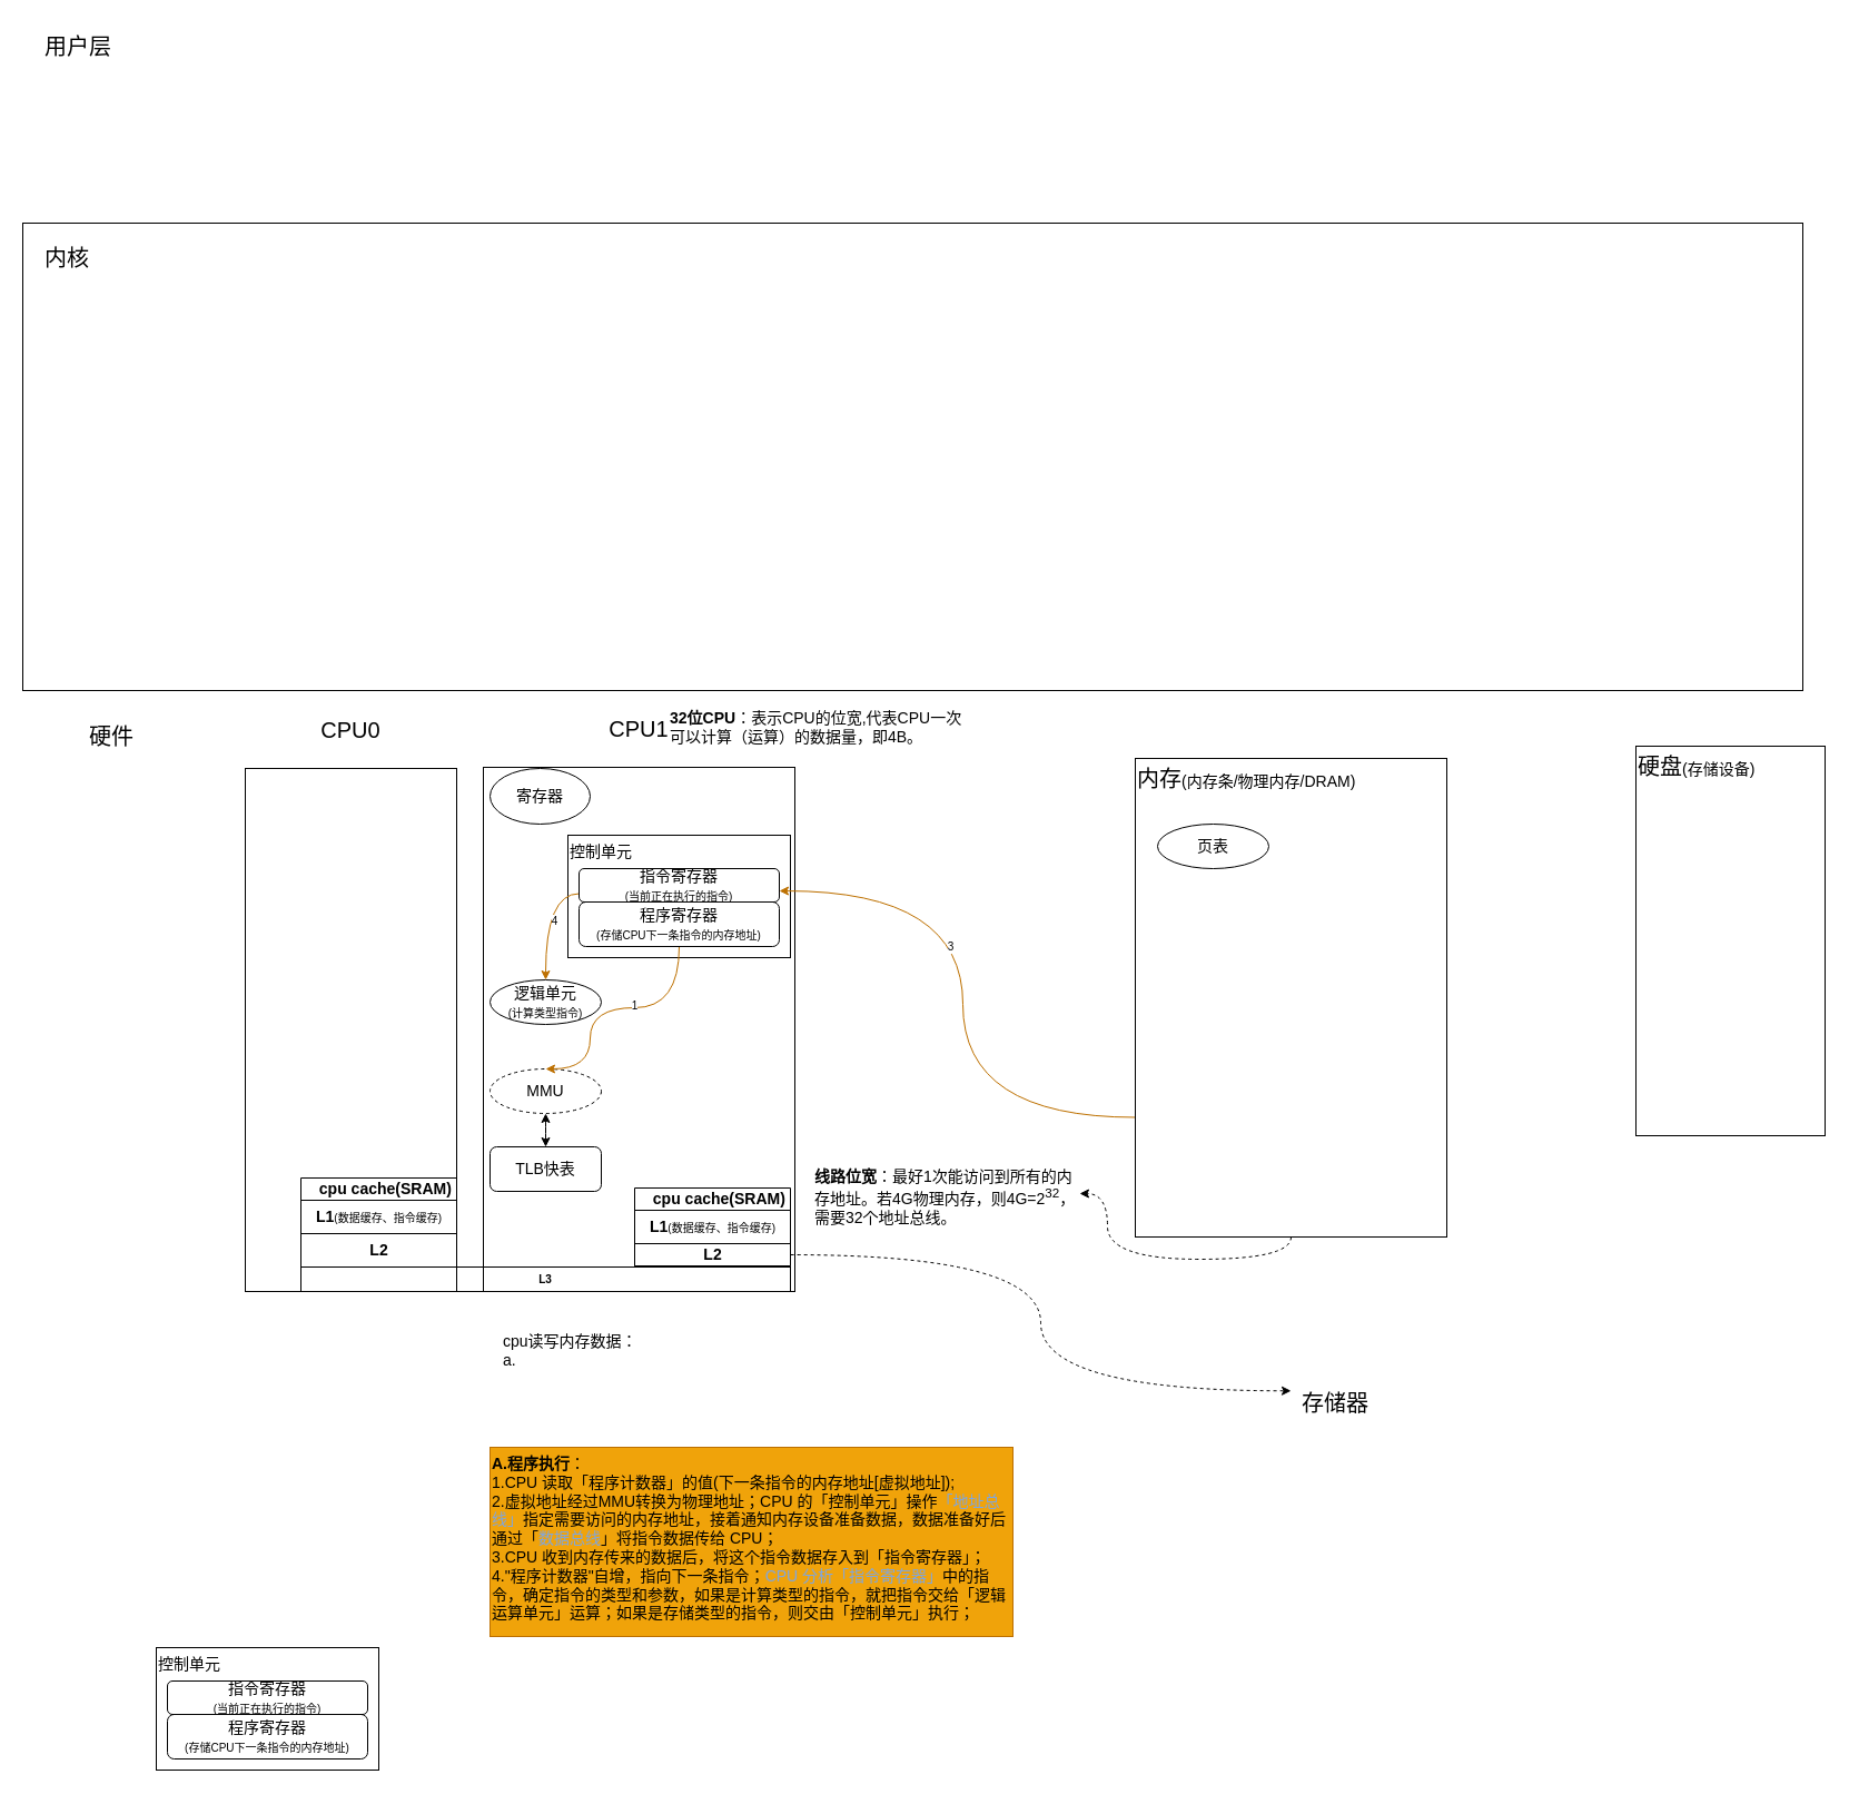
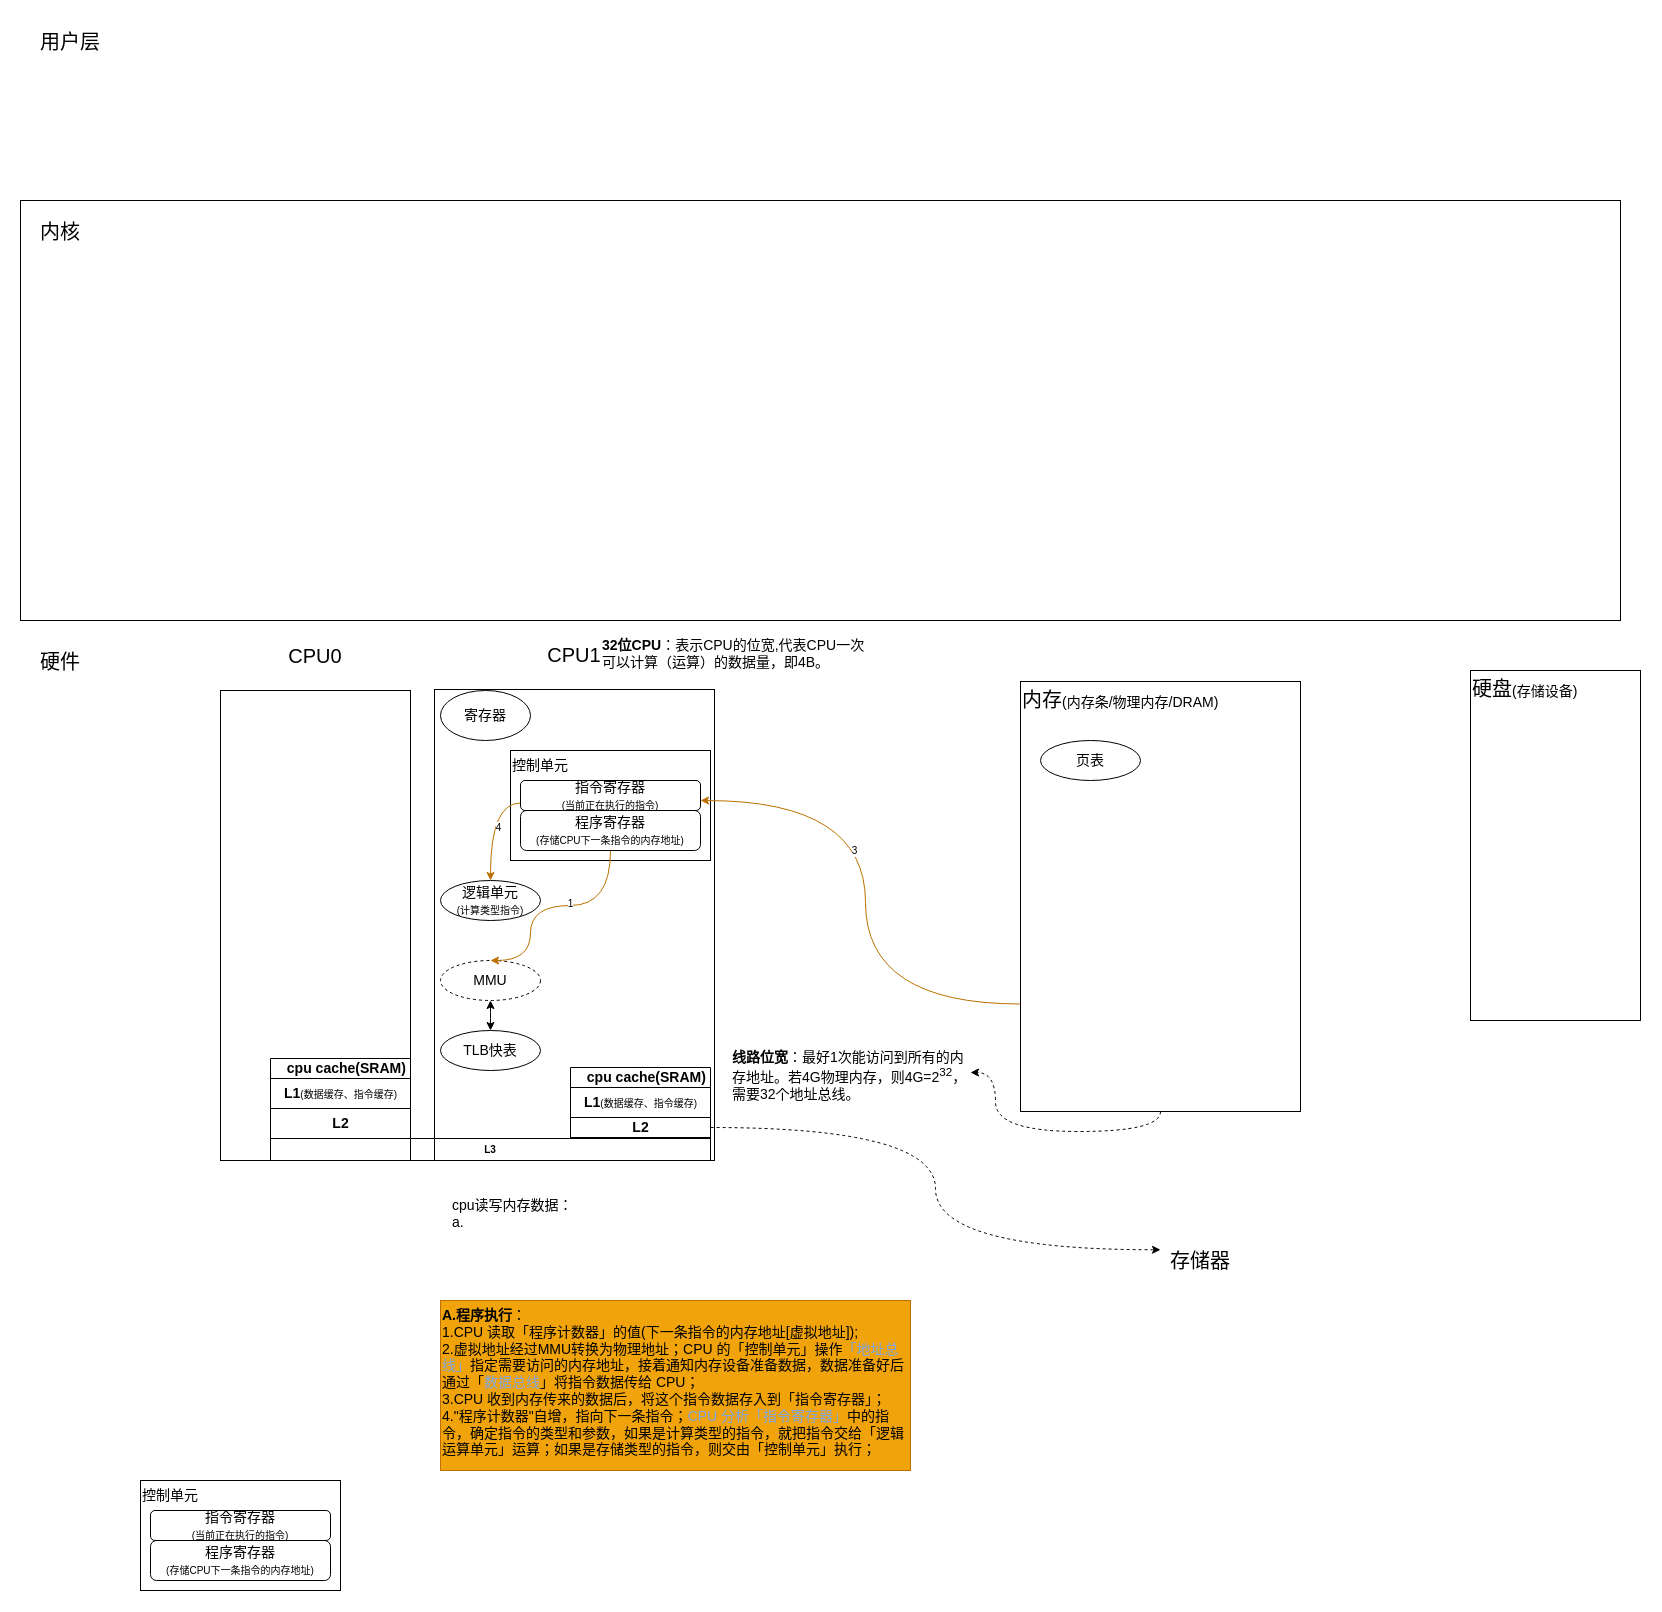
- <mxCell id="6" value="&lt;font style=&quot;font-size: 20px;&quot;&gt;硬件&lt;/font&gt;" style="rounded=0;whiteSpace=wrap;html=1;strokeColor=none;fillColor=none;" vertex="1" parent="1"><mxGeometry x="60" y="640" width="80" height="41" as="geometry" /></mxCell>
+ <mxCell id="6" value="&lt;font style=&quot;font-size: 20px;&quot;&gt;硬件&lt;/font&gt;" style="rounded=0;whiteSpace=wrap;html=1;strokeColor=none;fillColor=none;" vertex="1" parent="1"><mxGeometry y="640" width="80" height="41" as="geometry" x="20" /></mxCell>
- <mxCell id="26" value="TLB快表" style="whiteSpace=wrap;html=1;fontFamily=Helvetica;fontSize=14;fillColor=none;rounded=1;" vertex="1" parent="1"><mxGeometry x="440" y="1030" width="100" height="40" as="geometry" /></mxCell>
+ <mxCell id="26" value="TLB快表" style="ellipse;whiteSpace=wrap;html=1;fontFamily=Helvetica;fontSize=14;fillColor=none;" vertex="1" parent="1"><mxGeometry x="440" y="1030" width="100" height="40" as="geometry" /></mxCell>
